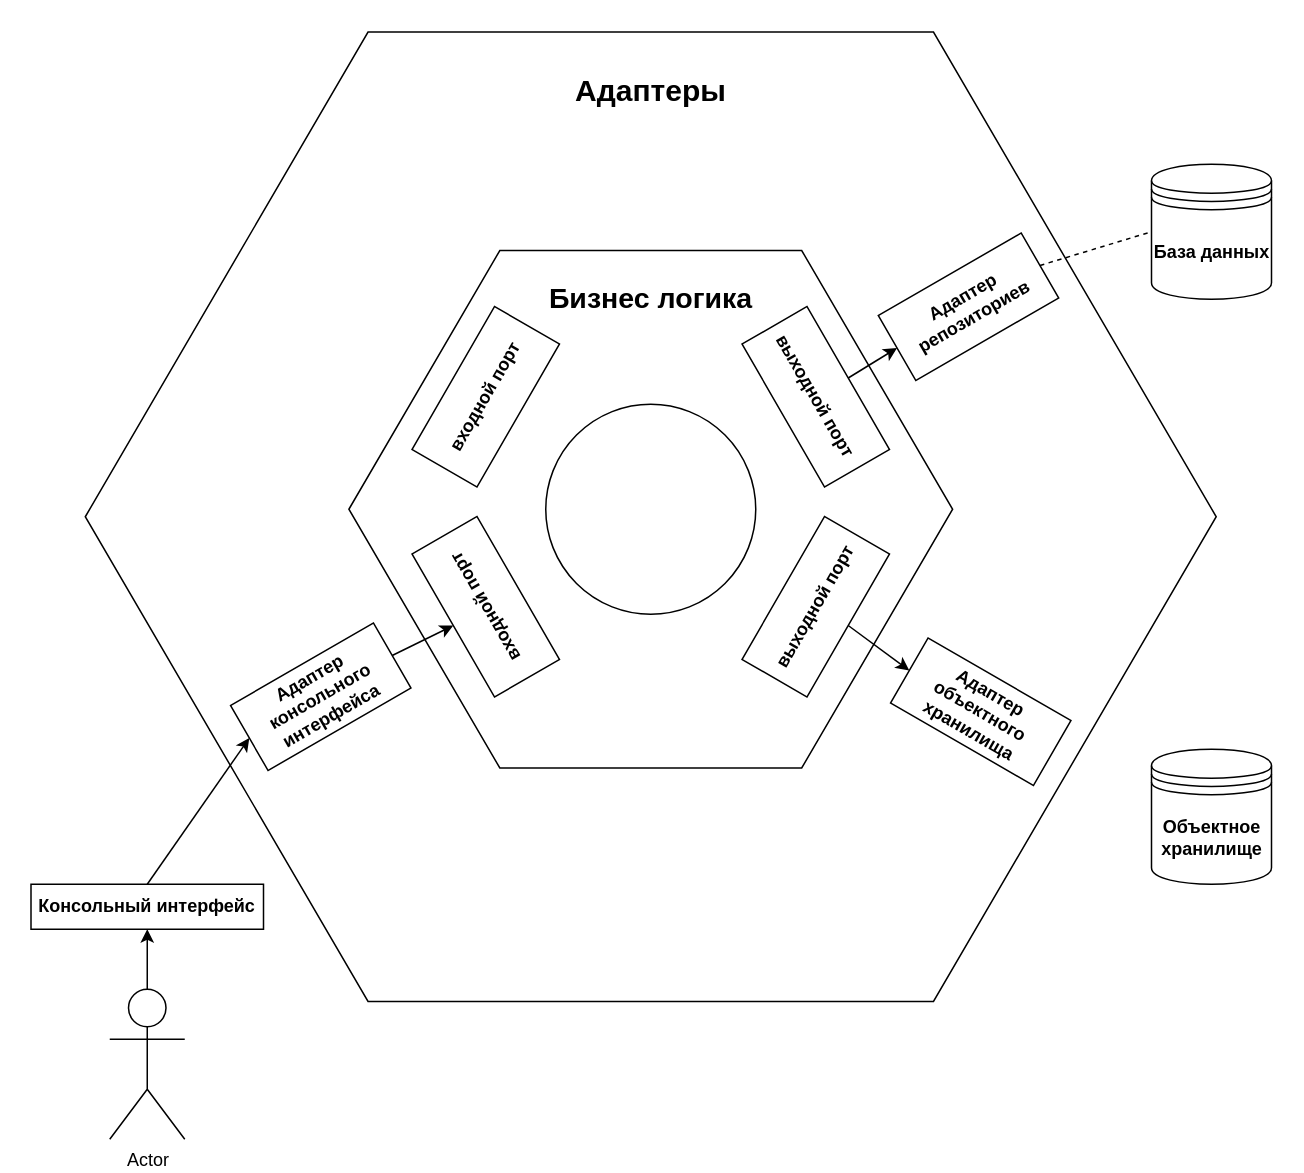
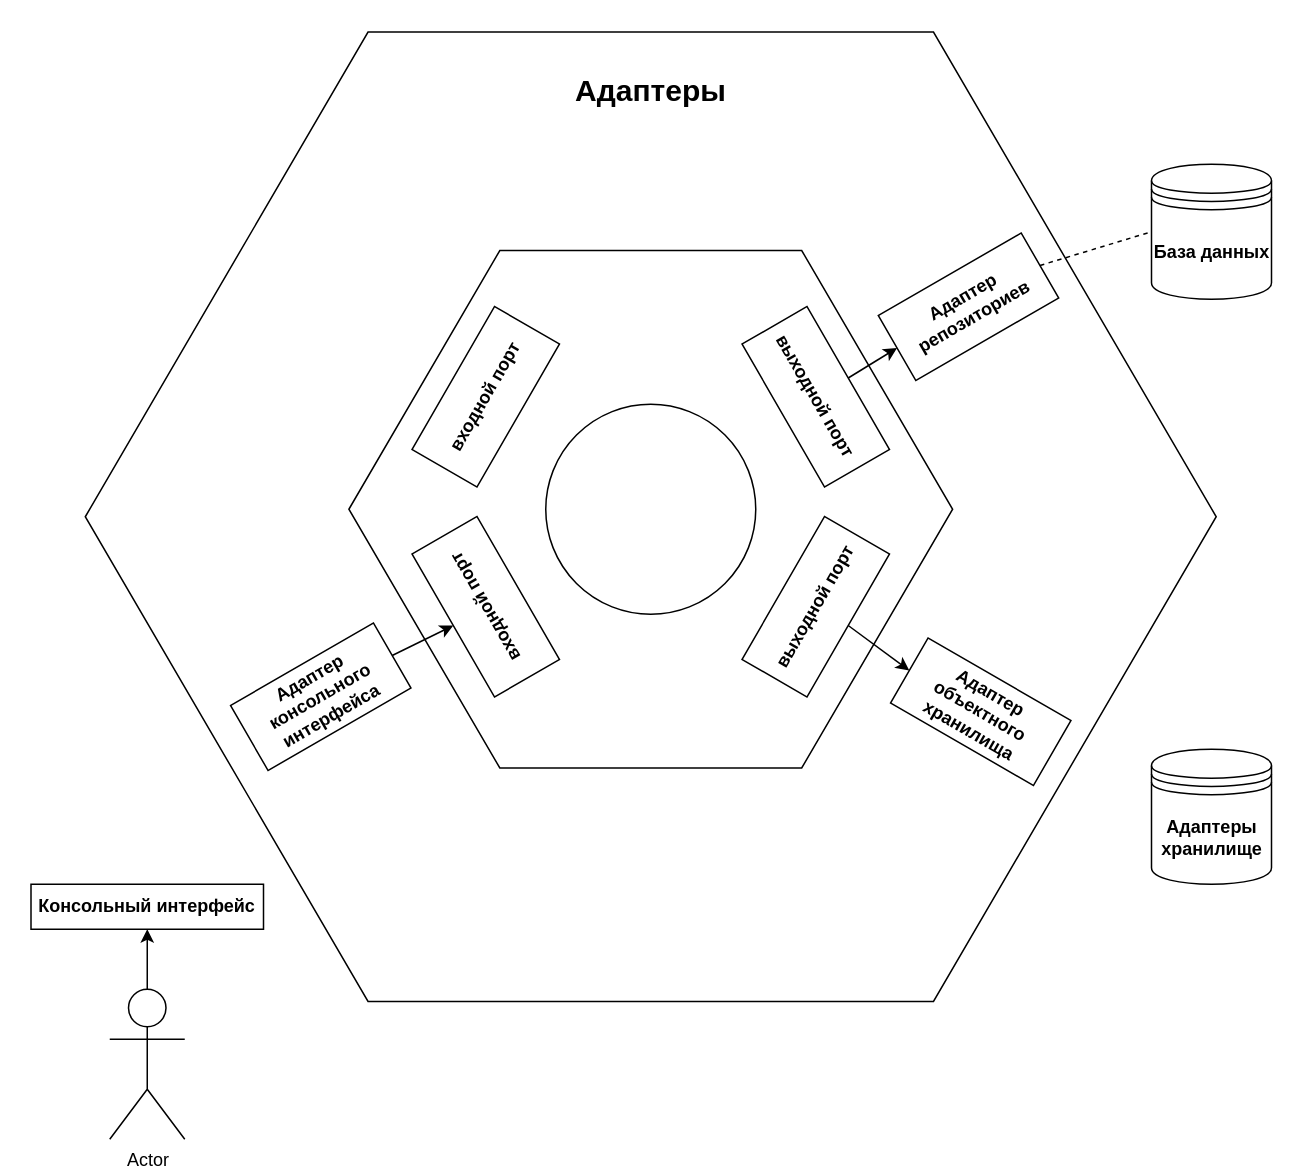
- <mxCell id="5" value="Бизнес логика" style="text;html=1;align=center;verticalAlign=middle;resizable=0;points=[];autosize=1;fontStyle=1;fontSize=19;" parent="1" vertex="1"><mxGeometry x="353.17" y="179" width="160" height="40" as="geometry" /></mxCell>
- <mxCell id="22" style="edgeStyle=none;rounded=0;orthogonalLoop=1;jettySize=auto;html=1;exitX=0.5;exitY=0;exitDx=0;exitDy=0;entryX=0;entryY=0.5;entryDx=0;entryDy=0;" parent="1" source="23" target="19" edge="1"><mxGeometry relative="1" as="geometry" /></mxCell>
- <mxCell id="14" value="Объектное&lt;br style=&quot;font-size: 12px;&quot;&gt;хранилище" style="shape=datastore;html=1;labelPosition=center;verticalLabelPosition=middle;align=center;verticalAlign=middle;labelBorderColor=none;labelBackgroundColor=none;fontStyle=1;fontSize=12;" parent="1" vertex="1"><mxGeometry x="767" y="499" width="80" height="90" as="geometry" /></mxCell>
+ <mxCell id="14" value="Адаптеры&lt;br style=&quot;font-size: 12px;&quot;&gt;хранилище" style="shape=datastore;html=1;labelPosition=center;verticalLabelPosition=middle;align=center;verticalAlign=middle;labelBorderColor=none;labelBackgroundColor=none;fontStyle=1;fontSize=12;" parent="1" vertex="1"><mxGeometry x="767" y="499" width="80" height="90" as="geometry" /></mxCell>
